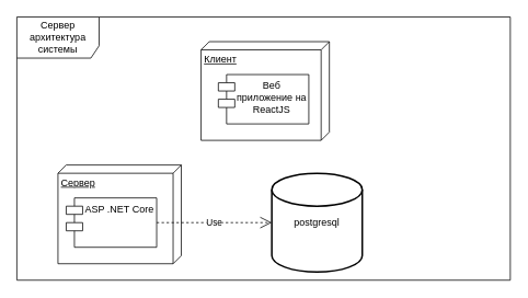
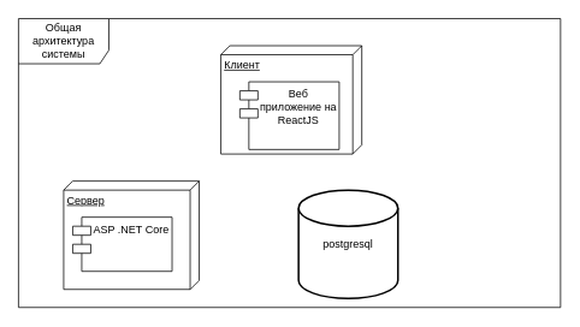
- <mxCell id="2" value="Сервер архитектура системы" style="shape=umlFrame;whiteSpace=wrap;html=1;pointerEvents=0;width=100;height=50;" vertex="1" parent="1"><mxGeometry x="20" y="20" width="600" height="320" as="geometry" /></mxCell>
+ <mxCell id="2" value="Общая архитектура системы" style="shape=umlFrame;whiteSpace=wrap;html=1;pointerEvents=0;width=100;height=50;" vertex="1" parent="1"><mxGeometry x="20" y="20" width="600" height="320" as="geometry" /></mxCell>
- <mxCell id="5" value="Веб приложение на ReactJS" style="shape=module;align=left;spacingLeft=20;align=center;verticalAlign=top;whiteSpace=wrap;html=1;" vertex="1" parent="1"><mxGeometry x="265" y="90" width="110" height="60" as="geometry" /></mxCell>
+ <mxCell id="5" value="Веб приложение на ReactJS" style="shape=module;align=left;spacingLeft=20;align=center;verticalAlign=top;whiteSpace=wrap;html=1;" vertex="1" parent="1"><mxGeometry x="265" y="90" width="110" height="75" as="geometry" /></mxCell>
- <mxCell id="8" value="Use" style="endArrow=open;endSize=12;dashed=1;html=1;rounded=0;exitX=1;exitY=0.5;exitDx=0;exitDy=0;" edge="1" parent="1" source="6" target="7"><mxGeometry width="160" relative="1" as="geometry"><mxPoint x="190" y="190" as="sourcePoint" /><mxPoint x="350" y="190" as="targetPoint" /></mxGeometry></mxCell>
